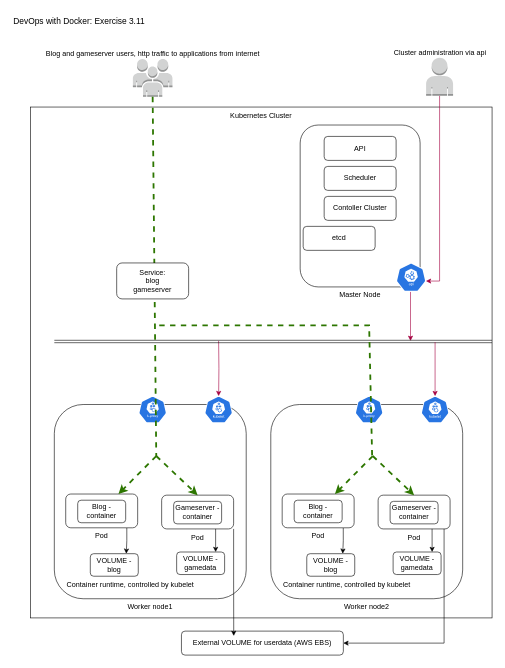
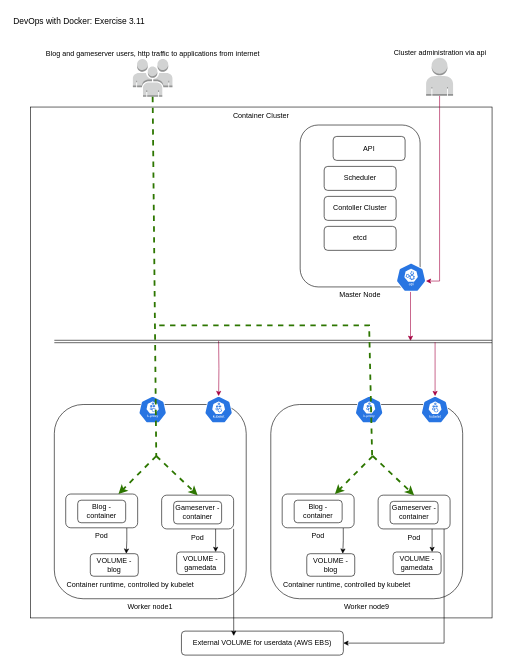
- <mxCell id="2" value="Kubernetes Cluster" style="rounded=0;whiteSpace=wrap;html=1;align=center;verticalAlign=top;movable=0;resizable=0;rotatable=0;deletable=0;editable=0;locked=1;connectable=0;" vertex="1" parent="1"><mxGeometry x="50" y="178" width="770" height="852" as="geometry" /></mxCell>
+ <mxCell id="2" value="Container Cluster" style="rounded=0;whiteSpace=wrap;html=1;align=center;verticalAlign=top;movable=0;resizable=0;rotatable=0;deletable=0;editable=0;locked=1;connectable=0;" vertex="1" parent="1"><mxGeometry x="50" y="178" width="770" height="852" as="geometry" /></mxCell>
- <mxCell id="6" value="API" style="rounded=1;whiteSpace=wrap;html=1;" vertex="1" parent="1"><mxGeometry x="540" y="227" width="120" height="40" as="geometry" /></mxCell>
+ <mxCell id="6" value="API" style="rounded=1;whiteSpace=wrap;html=1;" vertex="1" parent="1"><mxGeometry x="555" y="227" width="120" height="40" as="geometry" /></mxCell>
- <mxCell id="9" value="etcd" style="rounded=1;whiteSpace=wrap;html=1;" vertex="1" parent="1"><mxGeometry x="505" y="377" width="120" height="40" as="geometry" /></mxCell>
+ <mxCell id="9" value="etcd" style="rounded=1;whiteSpace=wrap;html=1;" vertex="1" parent="1"><mxGeometry x="540" y="377" width="120" height="40" as="geometry" /></mxCell>
- <mxCell id="34" value="Service:&lt;br&gt;blog&lt;br&gt;gameserver" style="rounded=1;whiteSpace=wrap;html=1;" vertex="1" parent="1"><mxGeometry x="194" y="438" width="120" height="60" as="geometry" /></mxCell>
- <mxCell id="38" value="Worker node2" style="rounded=1;whiteSpace=wrap;html=1;labelPosition=center;verticalLabelPosition=bottom;align=center;verticalAlign=top;" vertex="1" parent="37"><mxGeometry y="14.083" width="320" height="323.917" as="geometry" /></mxCell>
+ <mxCell id="38" value="Worker node9" style="rounded=1;whiteSpace=wrap;html=1;labelPosition=center;verticalLabelPosition=bottom;align=center;verticalAlign=top;" vertex="1" parent="37"><mxGeometry y="14.083" width="320" height="323.917" as="geometry" /></mxCell>
